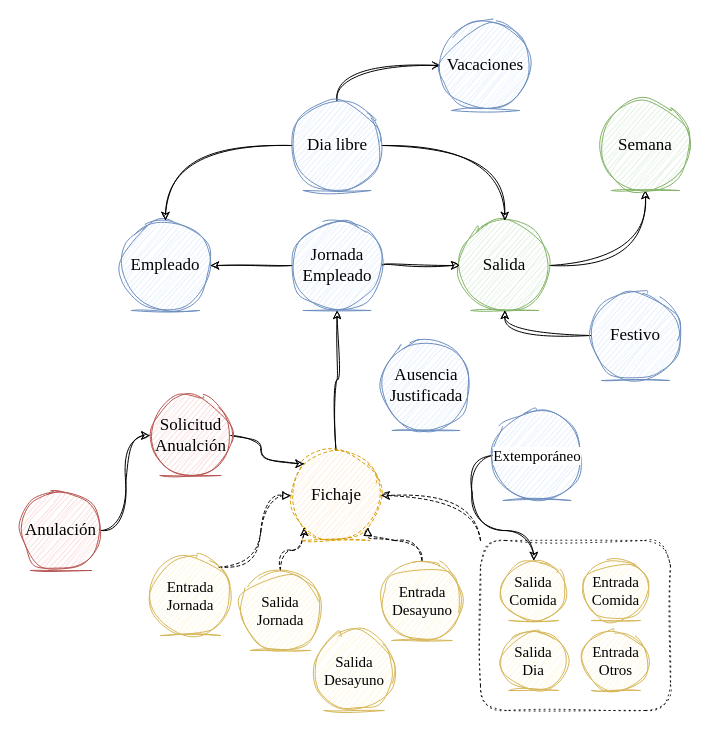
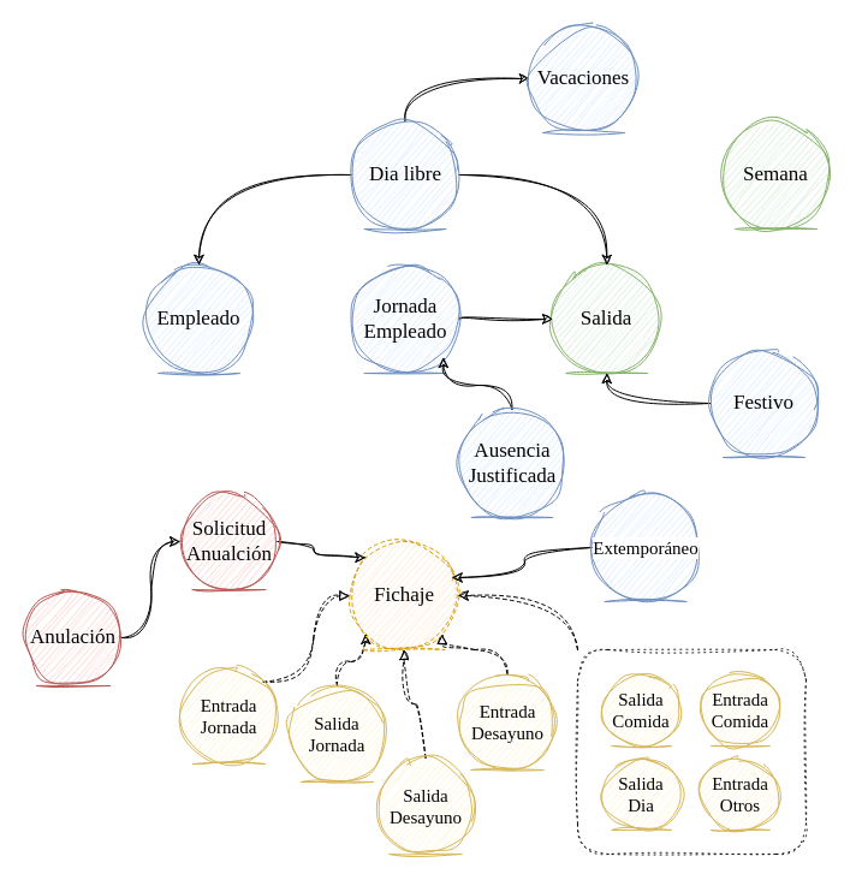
- <mxCell id="30" style="edgeStyle=orthogonalEdgeStyle;sketch=1;hachureGap=4;jiggle=2;curveFitting=1;orthogonalLoop=1;jettySize=auto;html=1;exitX=0.5;exitY=0;exitDx=0;exitDy=0;entryX=0;entryY=0.5;entryDx=0;entryDy=0;fontFamily=Architects Daughter;fontSource=https%3A%2F%2Ffonts.googleapis.com%2Fcss%3Ffamily%3DArchitects%2BDaughter;fontSize=16;curved=1;endArrow=open;" parent="1" source="31" target="34" edge="1"><mxGeometry relative="1" as="geometry" /></mxCell>
+ <mxCell id="30" style="edgeStyle=orthogonalEdgeStyle;sketch=1;hachureGap=4;jiggle=2;curveFitting=1;orthogonalLoop=1;jettySize=auto;html=1;exitX=0.5;exitY=0;exitDx=0;exitDy=0;entryX=0;entryY=0.5;entryDx=0;entryDy=0;fontFamily=Architects Daughter;fontSource=https%3A%2F%2Ffonts.googleapis.com%2Fcss%3Ffamily%3DArchitects%2BDaughter;fontSize=16;curved=1;" parent="1" source="31" target="34" edge="1"><mxGeometry relative="1" as="geometry" /></mxCell>
- <mxCell id="4" style="edgeStyle=orthogonalEdgeStyle;sketch=1;hachureGap=4;jiggle=2;curveFitting=1;orthogonalLoop=1;jettySize=auto;html=1;exitX=1;exitY=0.5;exitDx=0;exitDy=0;entryX=0.5;entryY=1;entryDx=0;entryDy=0;fontFamily=Architects Daughter;fontSource=https%3A%2F%2Ffonts.googleapis.com%2Fcss%3Ffamily%3DArchitects%2BDaughter;fontSize=16;curved=1;" parent="1" source="5" target="35" edge="1"><mxGeometry relative="1" as="geometry" /></mxCell>
- <mxCell id="26" style="edgeStyle=orthogonalEdgeStyle;rounded=0;sketch=1;hachureGap=4;jiggle=2;curveFitting=1;orthogonalLoop=1;jettySize=auto;html=1;exitX=0;exitY=0.5;exitDx=0;exitDy=0;fontFamily=Architects Daughter;fontSource=https%3A%2F%2Ffonts.googleapis.com%2Fcss%3Ffamily%3DArchitects%2BDaughter;fontSize=16;" parent="1" source="27" target="24" edge="1"><mxGeometry relative="1" as="geometry" /></mxCell>
+ <mxCell id="36" style="edgeStyle=orthogonalEdgeStyle;sketch=1;hachureGap=4;jiggle=2;curveFitting=1;orthogonalLoop=1;jettySize=auto;html=1;exitX=0.5;exitY=0;exitDx=0;exitDy=0;entryX=1;entryY=1;entryDx=0;entryDy=0;fontFamily=Architects Daughter;fontSource=https%3A%2F%2Ffonts.googleapis.com%2Fcss%3Ffamily%3DArchitects%2BDaughter;fontSize=16;curved=1;" parent="1" source="37" target="27" edge="1"><mxGeometry relative="1" as="geometry" /></mxCell>
- <mxCell id="14" style="edgeStyle=orthogonalEdgeStyle;sketch=1;hachureGap=4;jiggle=2;curveFitting=1;orthogonalLoop=1;jettySize=auto;html=1;exitX=0.5;exitY=0;exitDx=0;exitDy=0;fontFamily=Architects Daughter;fontSource=https%3A%2F%2Ffonts.googleapis.com%2Fcss%3Ffamily%3DArchitects%2BDaughter;fontSize=16;entryX=0.5;entryY=1;entryDx=0;entryDy=0;curved=1;" parent="1" source="15" target="27" edge="1"><mxGeometry relative="1" as="geometry" /></mxCell>
- <mxCell id="21" value="Solicitud&lt;br&gt;Anualción" style="ellipse;shape=umlEntity;whiteSpace=wrap;html=1;sketch=1;hachureGap=4;jiggle=2;curveFitting=1;fontFamily=Architects Daughter;fontSource=https%3A%2F%2Ffonts.googleapis.com%2Fcss%3Ffamily%3DArchitects%2BDaughter;fontSize=17;fillColor=#f8cecc;strokeColor=#b85450;" parent="1" vertex="1"><mxGeometry x="149.5" y="395" width="81" height="80" as="geometry" /></mxCell>
+ <mxCell id="21" value="Solicitud&lt;br&gt;Anualción" style="ellipse;shape=umlEntity;whiteSpace=wrap;html=1;sketch=1;hachureGap=4;jiggle=2;curveFitting=1;fontFamily=Architects Daughter;fontSource=https%3A%2F%2Ffonts.googleapis.com%2Fcss%3Ffamily%3DArchitects%2BDaughter;fontSize=17;fillColor=#f8cecc;strokeColor=#b85450;" parent="1" vertex="1"><mxGeometry x="149.5" y="410" width="81" height="80" as="geometry" /></mxCell>
- <mxCell id="22" style="edgeStyle=orthogonalEdgeStyle;sketch=1;hachureGap=4;jiggle=2;curveFitting=1;orthogonalLoop=1;jettySize=auto;html=1;exitX=0;exitY=0.5;exitDx=0;exitDy=0;fontFamily=Architects Daughter;fontSource=https%3A%2F%2Ffonts.googleapis.com%2Fcss%3Ffamily%3DArchitects%2BDaughter;fontSize=16;curved=1;" parent="1" source="23" target="16" edge="1"><mxGeometry relative="1" as="geometry" /></mxCell>
+ <mxCell id="22" style="edgeStyle=orthogonalEdgeStyle;sketch=1;hachureGap=4;jiggle=2;curveFitting=1;orthogonalLoop=1;jettySize=auto;html=1;exitX=0;exitY=0.5;exitDx=0;exitDy=0;entryX=0.944;entryY=0.333;entryDx=0;entryDy=0;entryPerimeter=0;fontFamily=Architects Daughter;fontSource=https%3A%2F%2Ffonts.googleapis.com%2Fcss%3Ffamily%3DArchitects%2BDaughter;fontSize=16;curved=1;" parent="1" source="23" target="15" edge="1"><mxGeometry relative="1" as="geometry" /></mxCell>
+ <mxCell id="10" style="edgeStyle=orthogonalEdgeStyle;sketch=1;hachureGap=4;jiggle=2;curveFitting=1;orthogonalLoop=1;jettySize=auto;html=1;exitX=0.5;exitY=0;exitDx=0;exitDy=0;entryX=0.5;entryY=1;entryDx=0;entryDy=0;fontFamily=Architects Daughter;fontSource=https%3A%2F%2Ffonts.googleapis.com%2Fcss%3Ffamily%3DArchitects%2BDaughter;fontSize=16;curved=1;endArrow=block;endFill=0;dashed=1;" parent="1" source="11" target="15" edge="1"><mxGeometry relative="1" as="geometry" /></mxCell>
